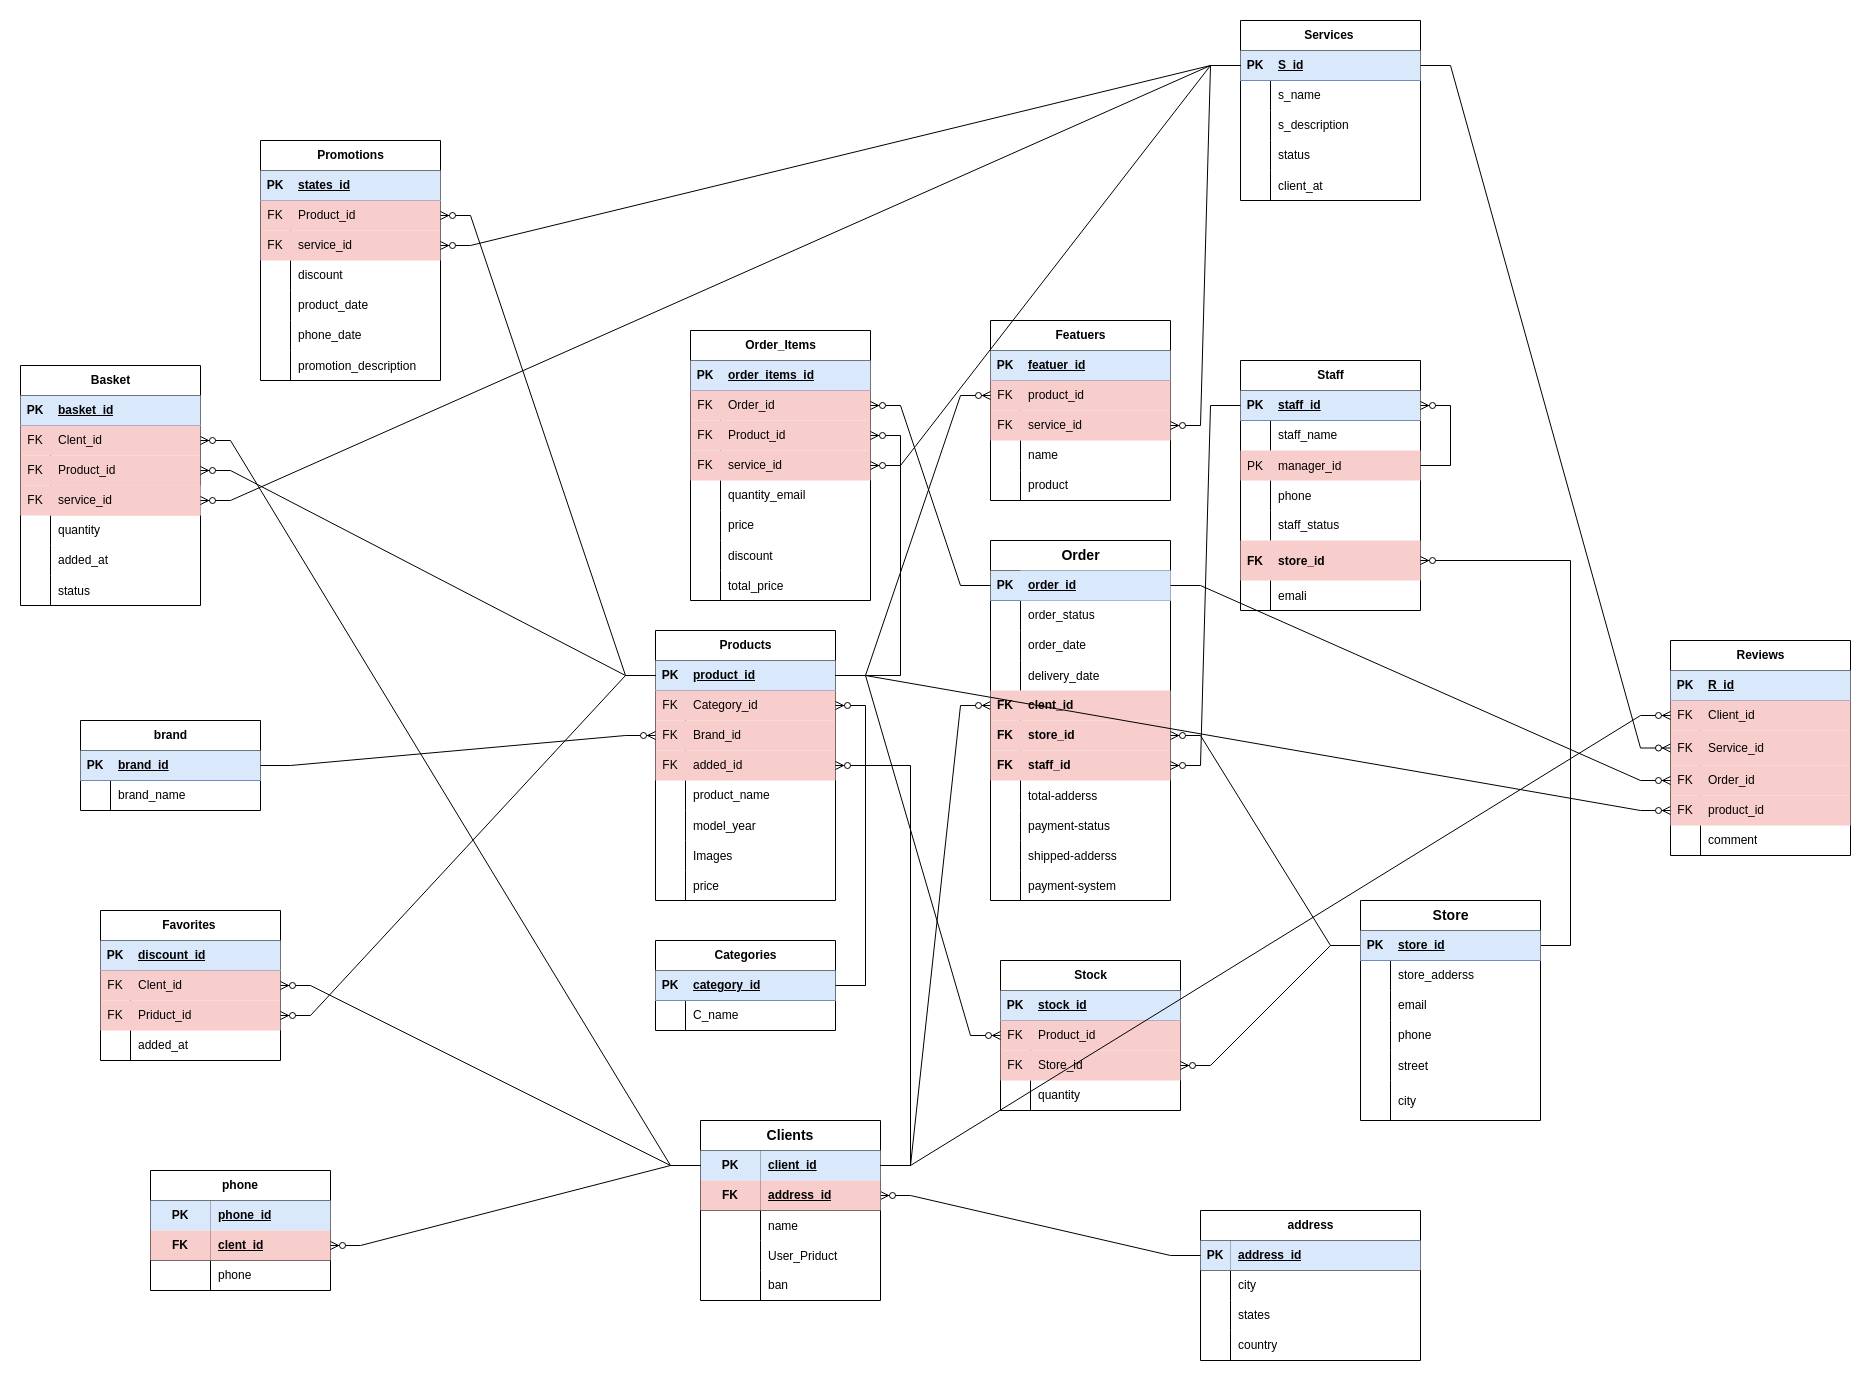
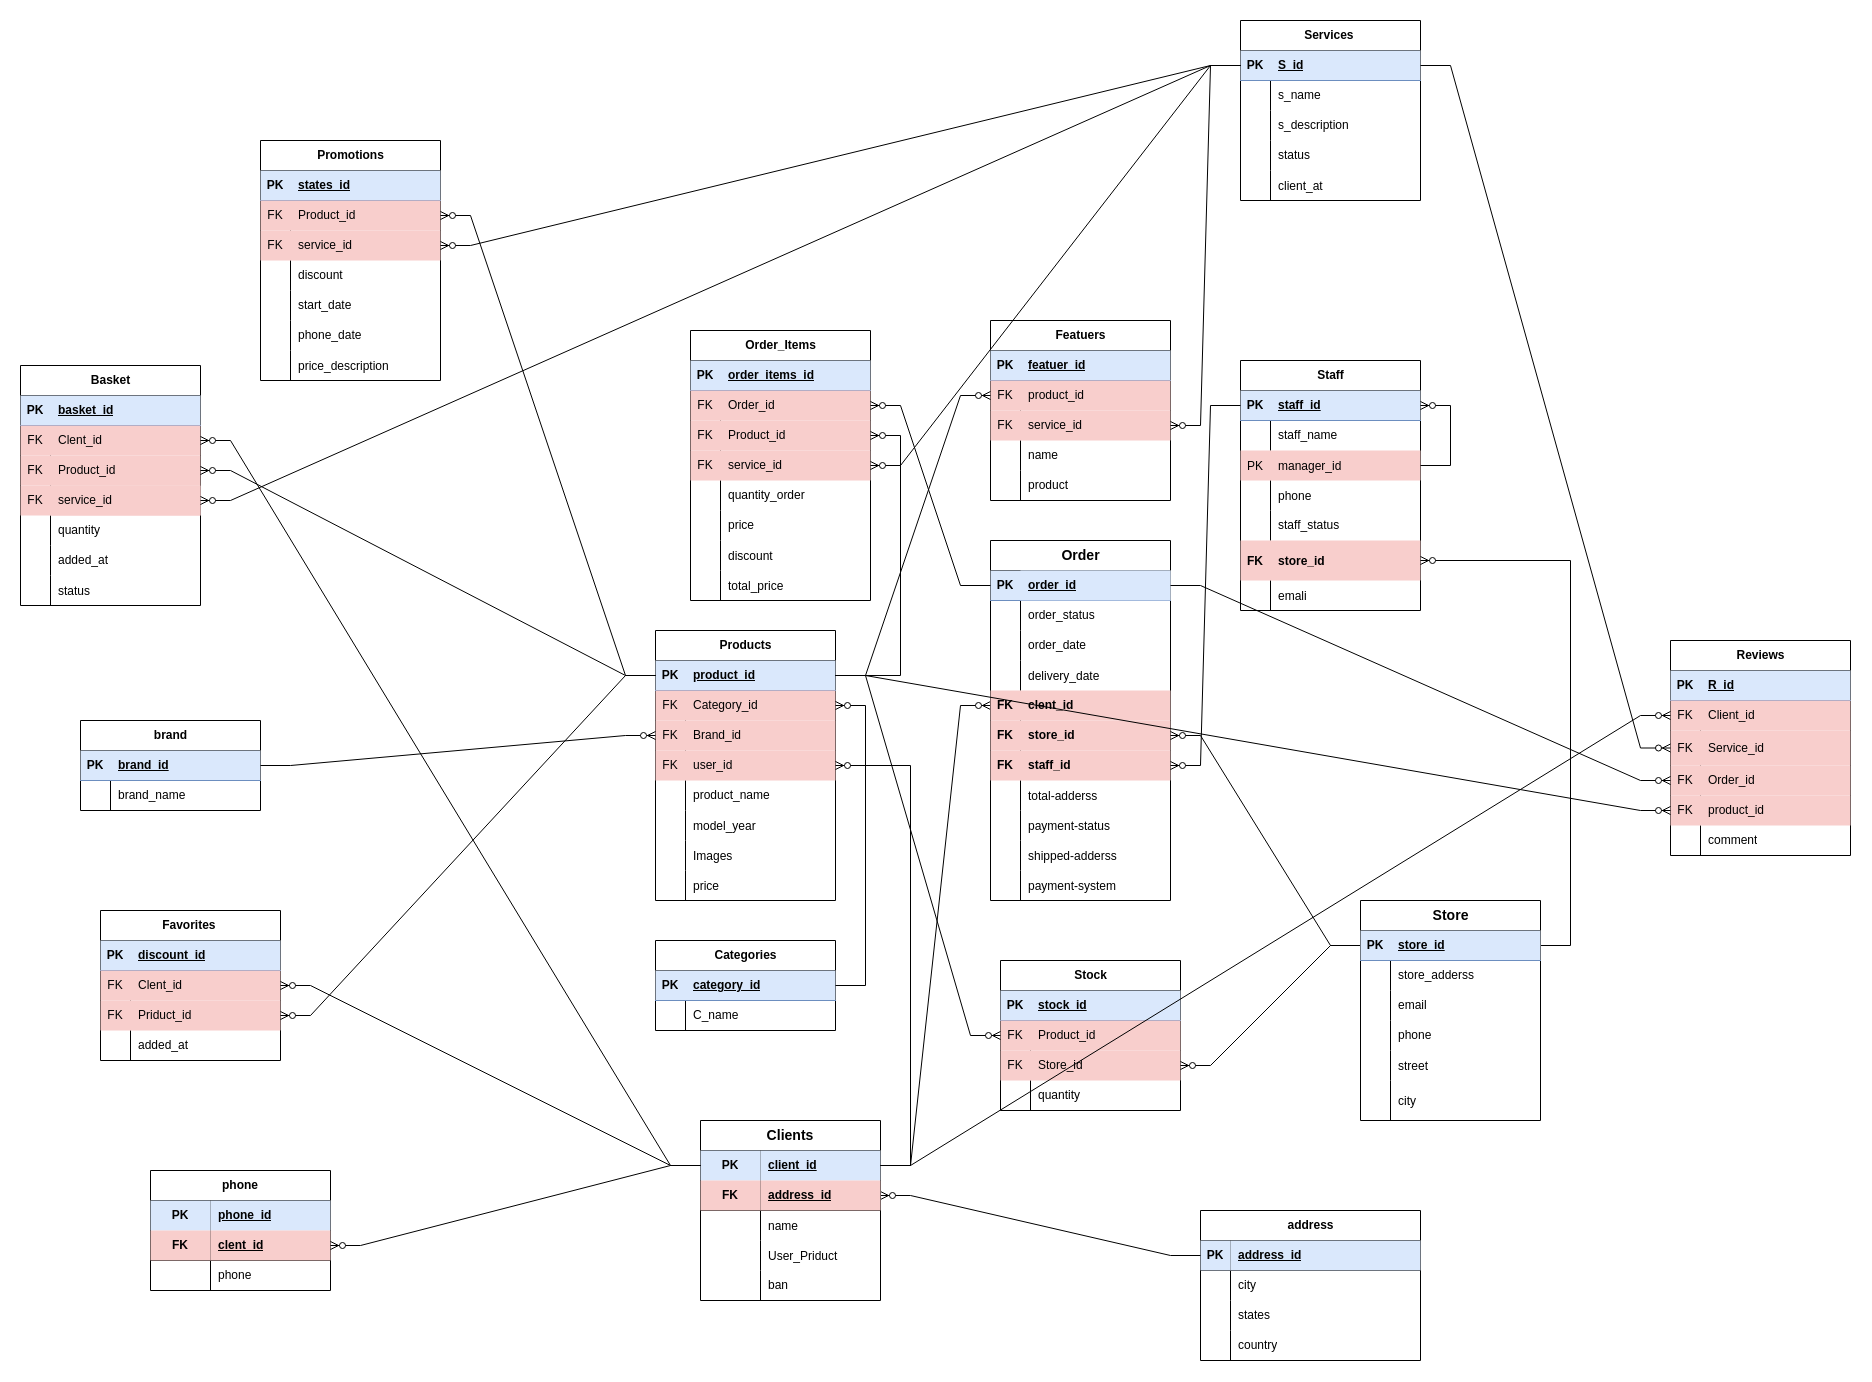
- <mxCell id="241" value="product_date" style="shape=partialRectangle;connectable=0;fillColor=none;top=0;left=0;bottom=0;right=0;align=left;spacingLeft=6;overflow=hidden;whiteSpace=wrap;html=1;" parent="239" vertex="1"><mxGeometry x="30" width="150" height="30" as="geometry"><mxRectangle width="150" height="30" as="alternateBounds" /></mxGeometry></mxCell>
+ <mxCell id="241" value="start_date" style="shape=partialRectangle;connectable=0;fillColor=none;top=0;left=0;bottom=0;right=0;align=left;spacingLeft=6;overflow=hidden;whiteSpace=wrap;html=1;" parent="239" vertex="1"><mxGeometry x="30" width="150" height="30" as="geometry"><mxRectangle width="150" height="30" as="alternateBounds" /></mxGeometry></mxCell>
- <mxCell id="247" value="promotion_description" style="shape=partialRectangle;connectable=0;fillColor=none;top=0;left=0;bottom=0;right=0;align=left;spacingLeft=6;overflow=hidden;" parent="245" vertex="1"><mxGeometry x="30" width="150" height="30" as="geometry"><mxRectangle width="150" height="30" as="alternateBounds" /></mxGeometry></mxCell>
+ <mxCell id="247" value="price_description" style="shape=partialRectangle;connectable=0;fillColor=none;top=0;left=0;bottom=0;right=0;align=left;spacingLeft=6;overflow=hidden;" parent="245" vertex="1"><mxGeometry x="30" width="150" height="30" as="geometry"><mxRectangle width="150" height="30" as="alternateBounds" /></mxGeometry></mxCell>
- <mxCell id="175" value="quantity_email" style="shape=partialRectangle;connectable=0;fillColor=none;top=0;left=0;bottom=0;right=0;align=left;spacingLeft=6;overflow=hidden;whiteSpace=wrap;html=1;" parent="173" vertex="1"><mxGeometry x="30" width="150" height="30" as="geometry"><mxRectangle width="150" height="30" as="alternateBounds" /></mxGeometry></mxCell>
+ <mxCell id="175" value="quantity_order" style="shape=partialRectangle;connectable=0;fillColor=none;top=0;left=0;bottom=0;right=0;align=left;spacingLeft=6;overflow=hidden;whiteSpace=wrap;html=1;" parent="173" vertex="1"><mxGeometry x="30" width="150" height="30" as="geometry"><mxRectangle width="150" height="30" as="alternateBounds" /></mxGeometry></mxCell>
- <mxCell id="116" value="added_id" style="shape=partialRectangle;connectable=0;fillColor=none;top=0;left=0;bottom=0;right=0;align=left;spacingLeft=6;fontStyle=0;overflow=hidden;whiteSpace=wrap;html=1;" parent="114" vertex="1"><mxGeometry x="30" width="150" height="30" as="geometry"><mxRectangle width="150" height="30" as="alternateBounds" /></mxGeometry></mxCell>
+ <mxCell id="116" value="user_id" style="shape=partialRectangle;connectable=0;fillColor=none;top=0;left=0;bottom=0;right=0;align=left;spacingLeft=6;fontStyle=0;overflow=hidden;whiteSpace=wrap;html=1;" parent="114" vertex="1"><mxGeometry x="30" width="150" height="30" as="geometry"><mxRectangle width="150" height="30" as="alternateBounds" /></mxGeometry></mxCell>
